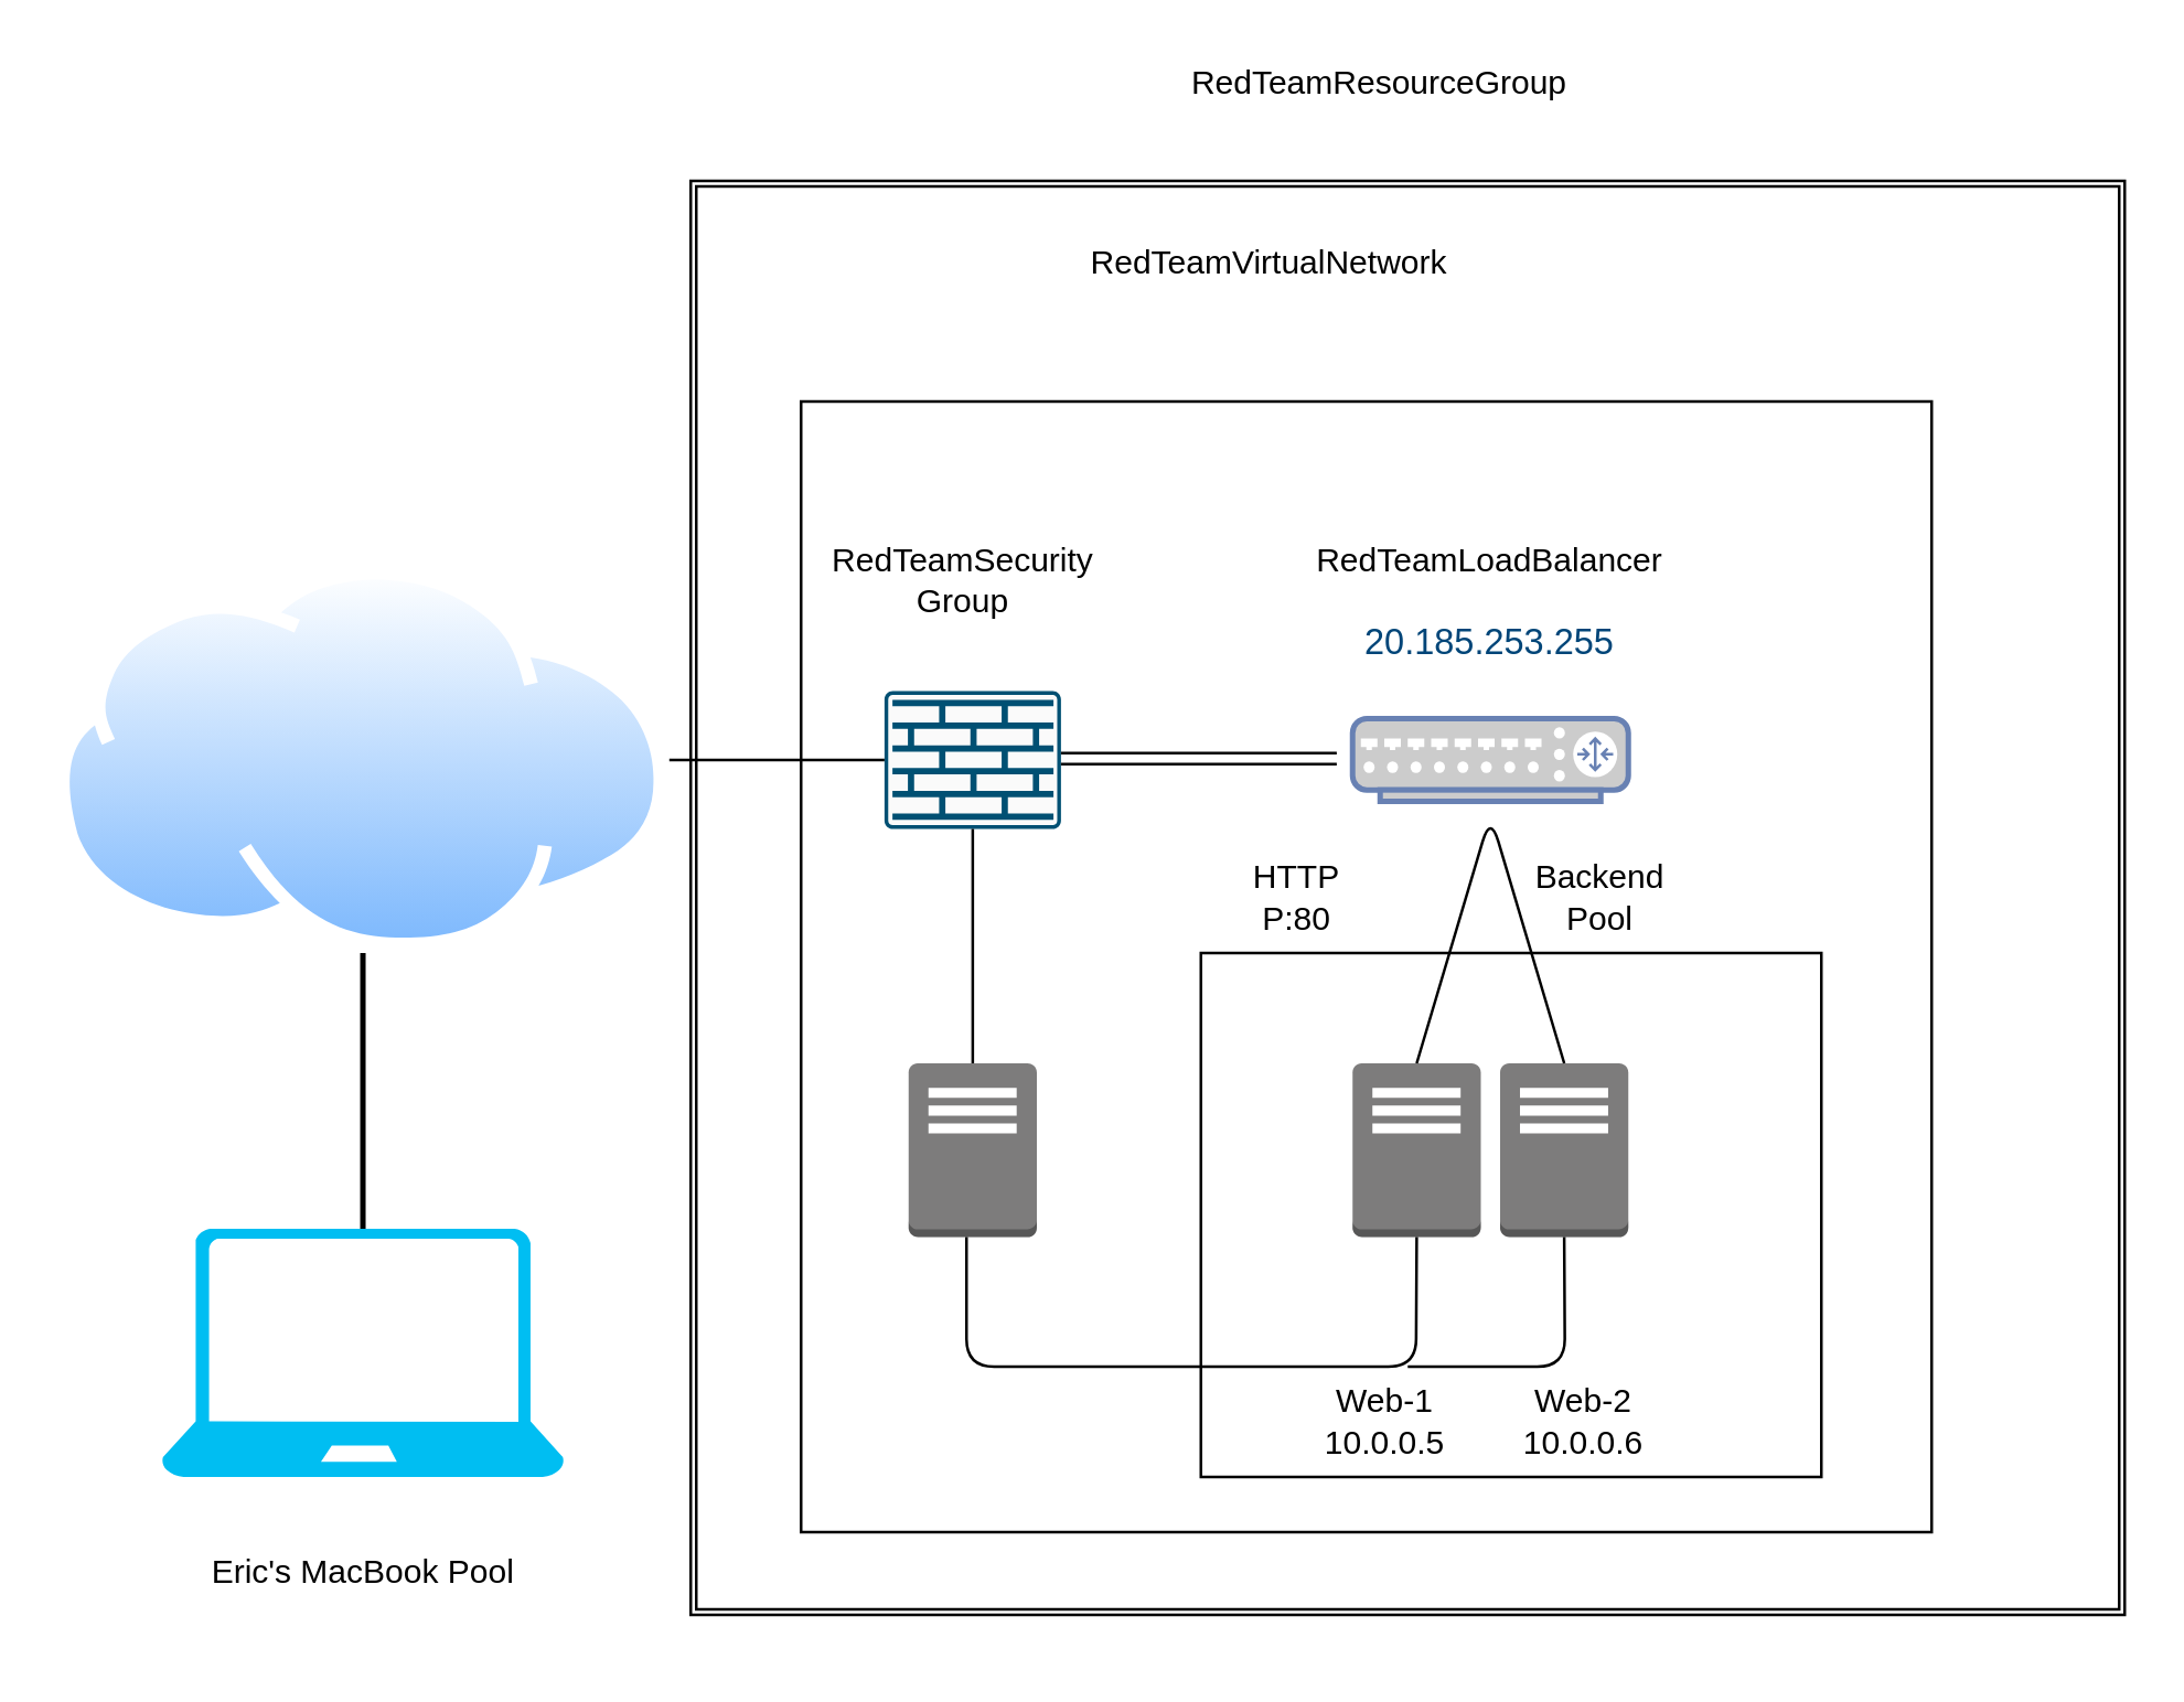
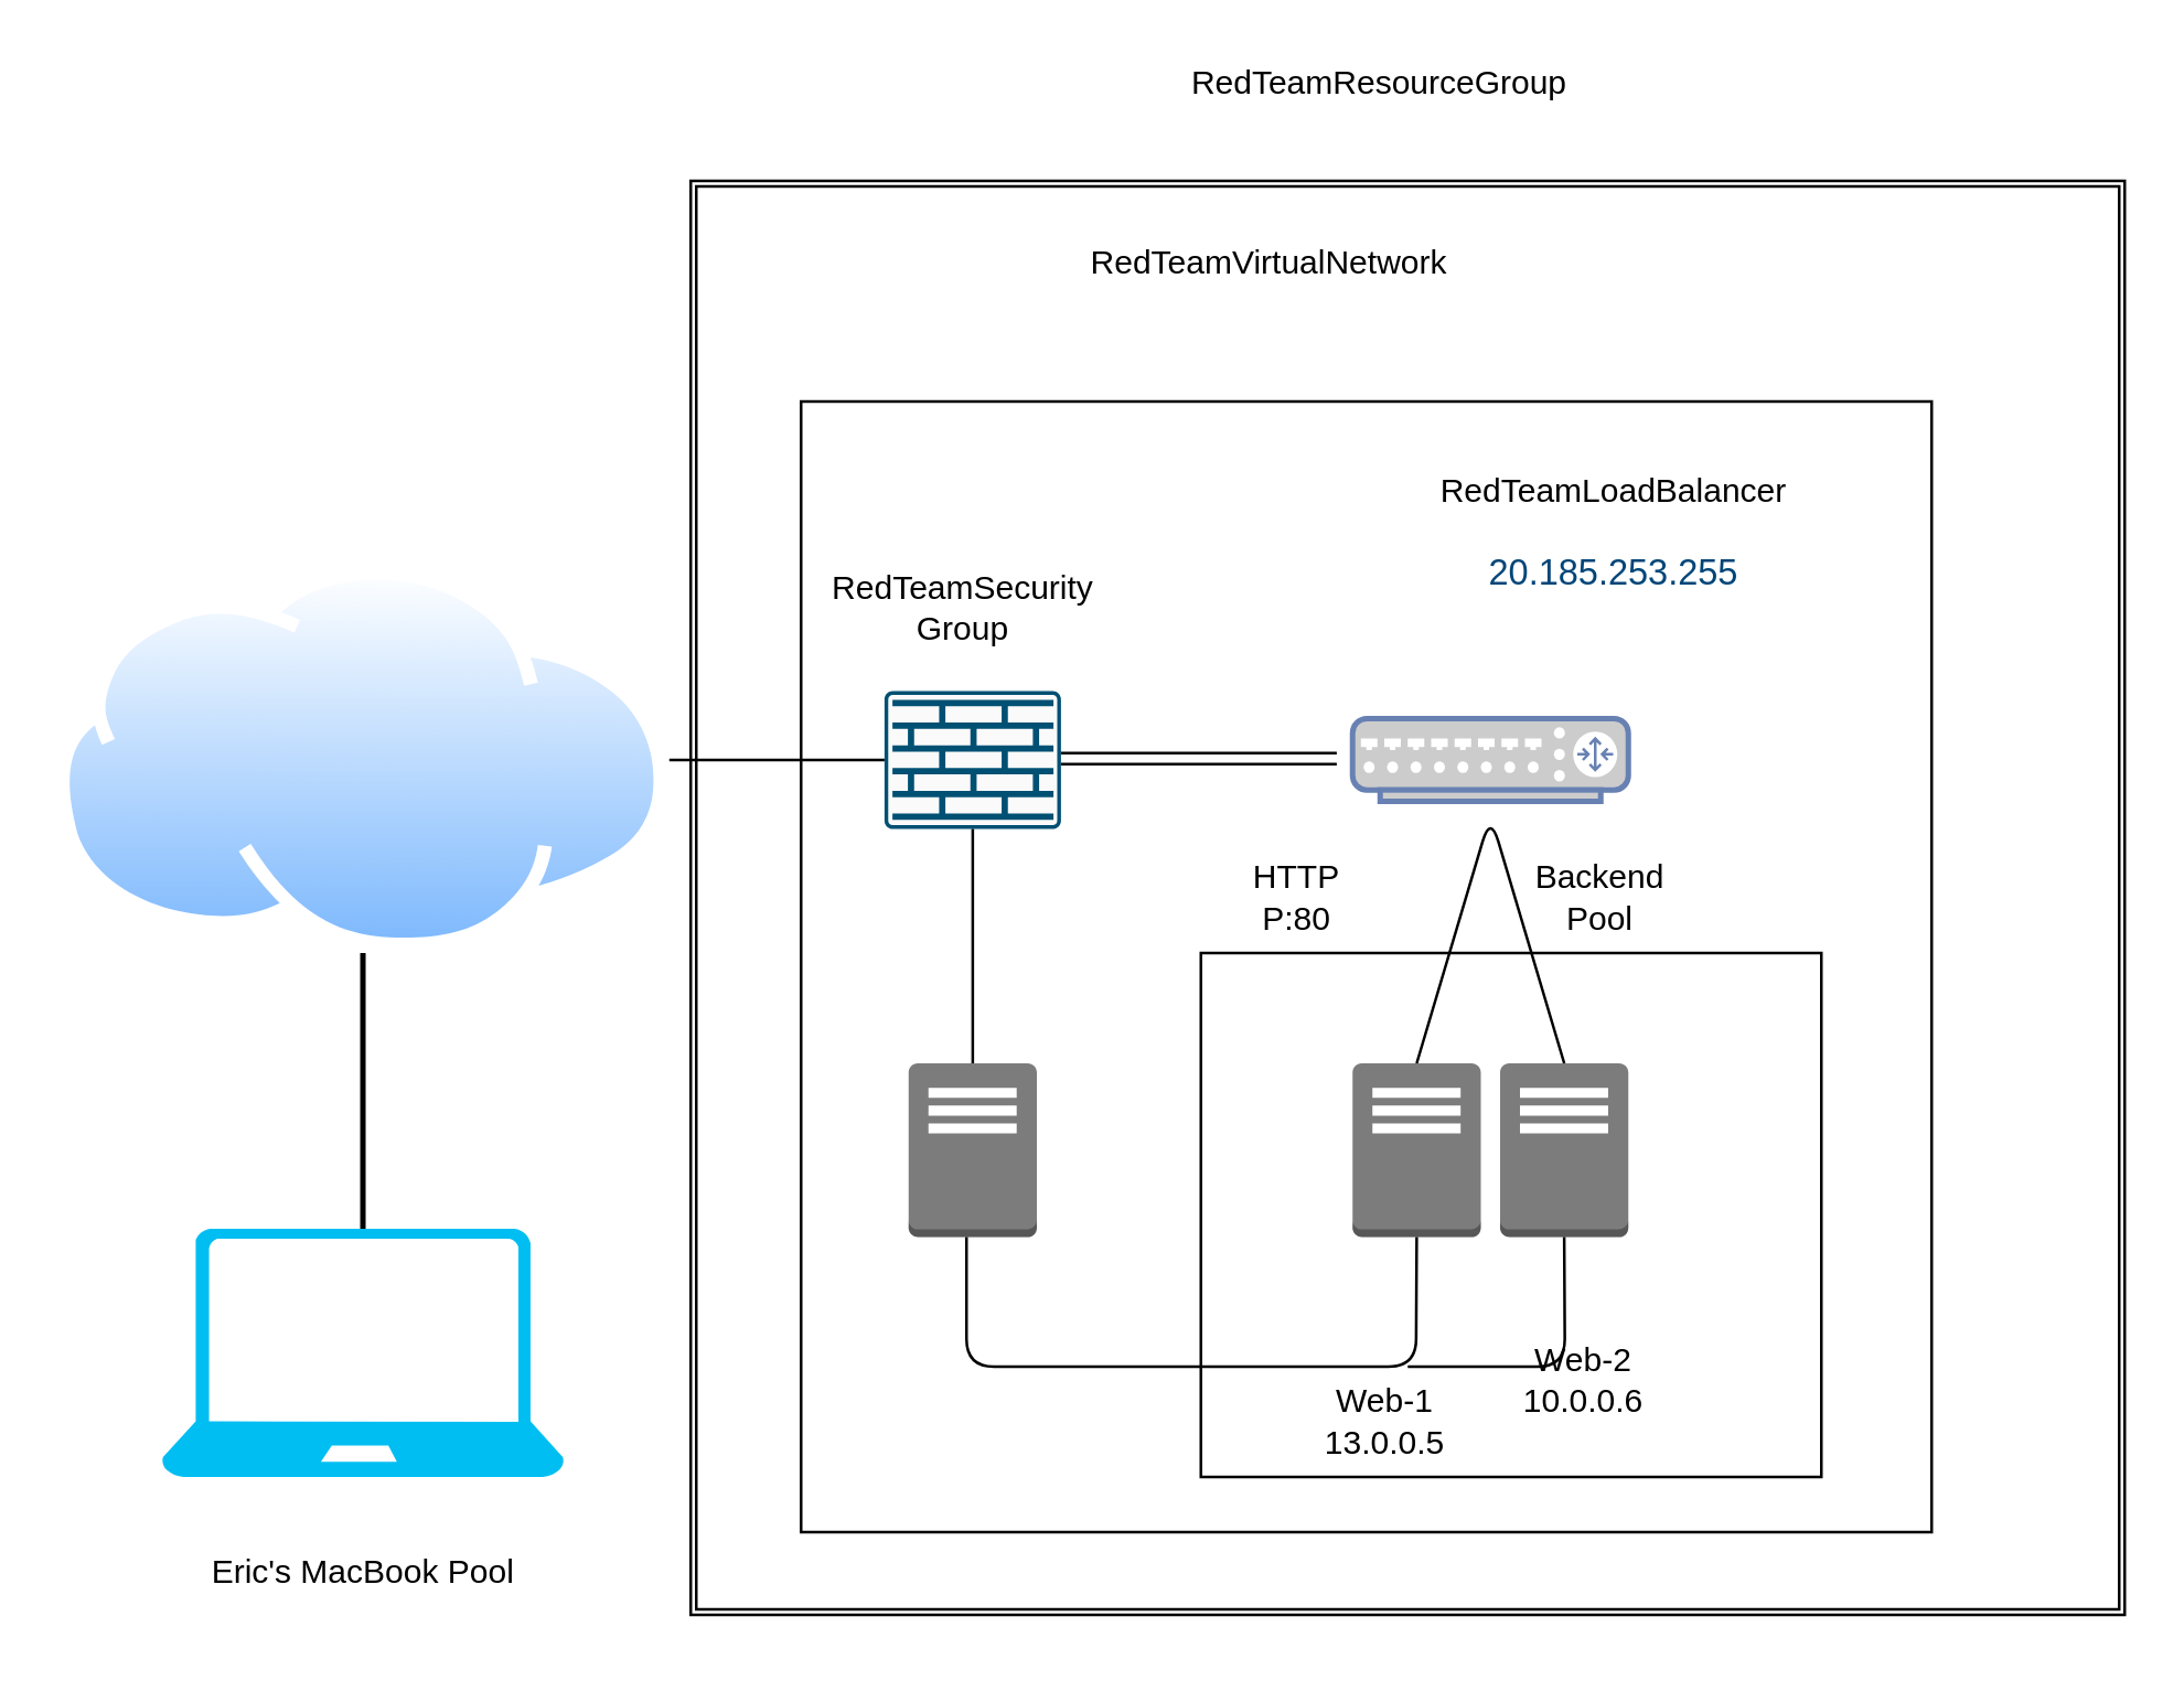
- <mxCell id="22" value="RedTeamSecurity Group" style="text;html=1;strokeColor=none;fillColor=none;align=center;verticalAlign=middle;whiteSpace=wrap;rounded=0;" vertex="1" parent="1"><mxGeometry x="303" y="185" width="92" height="50" as="geometry" /></mxCell>
+ <mxCell id="22" value="RedTeamSecurity Group" style="text;html=1;strokeColor=none;fillColor=none;align=center;verticalAlign=middle;whiteSpace=wrap;rounded=0;" vertex="1" parent="1"><mxGeometry x="303" y="195" width="92" height="50" as="geometry" /></mxCell>
- <mxCell id="23" value="RedTeamLoadBalancer&lt;br&gt;&lt;br class=&quot;Apple-interchange-newline&quot;&gt;&lt;span style=&quot;color: rgb(0 , 69 , 120) ; font-family: &amp;#34;az_ea_font&amp;#34; , &amp;#34;segoe ui&amp;#34; , &amp;#34;az_font&amp;#34; , , , , &amp;#34;roboto&amp;#34; , &amp;#34;oxygen&amp;#34; , &amp;#34;ubuntu&amp;#34; , &amp;#34;cantarell&amp;#34; , &amp;#34;open sans&amp;#34; , &amp;#34;helvetica neue&amp;#34; , sans-serif ; font-size: 13px ; text-align: left ; background-color: rgb(255 , 255 , 255)&quot;&gt;20.185.253.255&lt;/span&gt;" style="text;html=1;strokeColor=none;fillColor=none;align=center;verticalAlign=middle;whiteSpace=wrap;rounded=0;" vertex="1" parent="1"><mxGeometry x="460" y="175" width="160" height="85" as="geometry" /></mxCell>
+ <mxCell id="23" value="RedTeamLoadBalancer&lt;br&gt;&lt;br class=&quot;Apple-interchange-newline&quot;&gt;&lt;span style=&quot;color: rgb(0 , 69 , 120) ; font-family: &amp;#34;az_ea_font&amp;#34; , &amp;#34;segoe ui&amp;#34; , &amp;#34;az_font&amp;#34; , , , , &amp;#34;roboto&amp;#34; , &amp;#34;oxygen&amp;#34; , &amp;#34;ubuntu&amp;#34; , &amp;#34;cantarell&amp;#34; , &amp;#34;open sans&amp;#34; , &amp;#34;helvetica neue&amp;#34; , sans-serif ; font-size: 13px ; text-align: left ; background-color: rgb(255 , 255 , 255)&quot;&gt;20.185.253.255&lt;/span&gt;" style="text;html=1;strokeColor=none;fillColor=none;align=center;verticalAlign=middle;whiteSpace=wrap;rounded=0;" vertex="1" parent="1"><mxGeometry x="505" y="150" width="160" height="85" as="geometry" /></mxCell>
- <mxCell id="24" value="Web-1&lt;br&gt;10.0.0.5" style="text;html=1;strokeColor=none;fillColor=none;align=center;verticalAlign=middle;whiteSpace=wrap;rounded=0;" vertex="1" parent="1"><mxGeometry x="466.5" y="485" width="70" height="60" as="geometry" /></mxCell>
+ <mxCell id="24" value="Web-1&lt;br&gt;13.0.0.5" style="text;html=1;strokeColor=none;fillColor=none;align=center;verticalAlign=middle;whiteSpace=wrap;rounded=0;" vertex="1" parent="1"><mxGeometry x="466.5" y="485" width="70" height="60" as="geometry" /></mxCell>
- <mxCell id="25" value="Web-2&lt;br&gt;10.0.0.6" style="text;html=1;strokeColor=none;fillColor=none;align=center;verticalAlign=middle;whiteSpace=wrap;rounded=0;" vertex="1" parent="1"><mxGeometry x="543.5" y="495" width="60" height="40" as="geometry" /></mxCell>
+ <mxCell id="25" value="Web-2&lt;br&gt;10.0.0.6" style="text;html=1;strokeColor=none;fillColor=none;align=center;verticalAlign=middle;whiteSpace=wrap;rounded=0;" vertex="1" parent="1"><mxGeometry x="543.5" y="480" width="60" height="40" as="geometry" /></mxCell>
